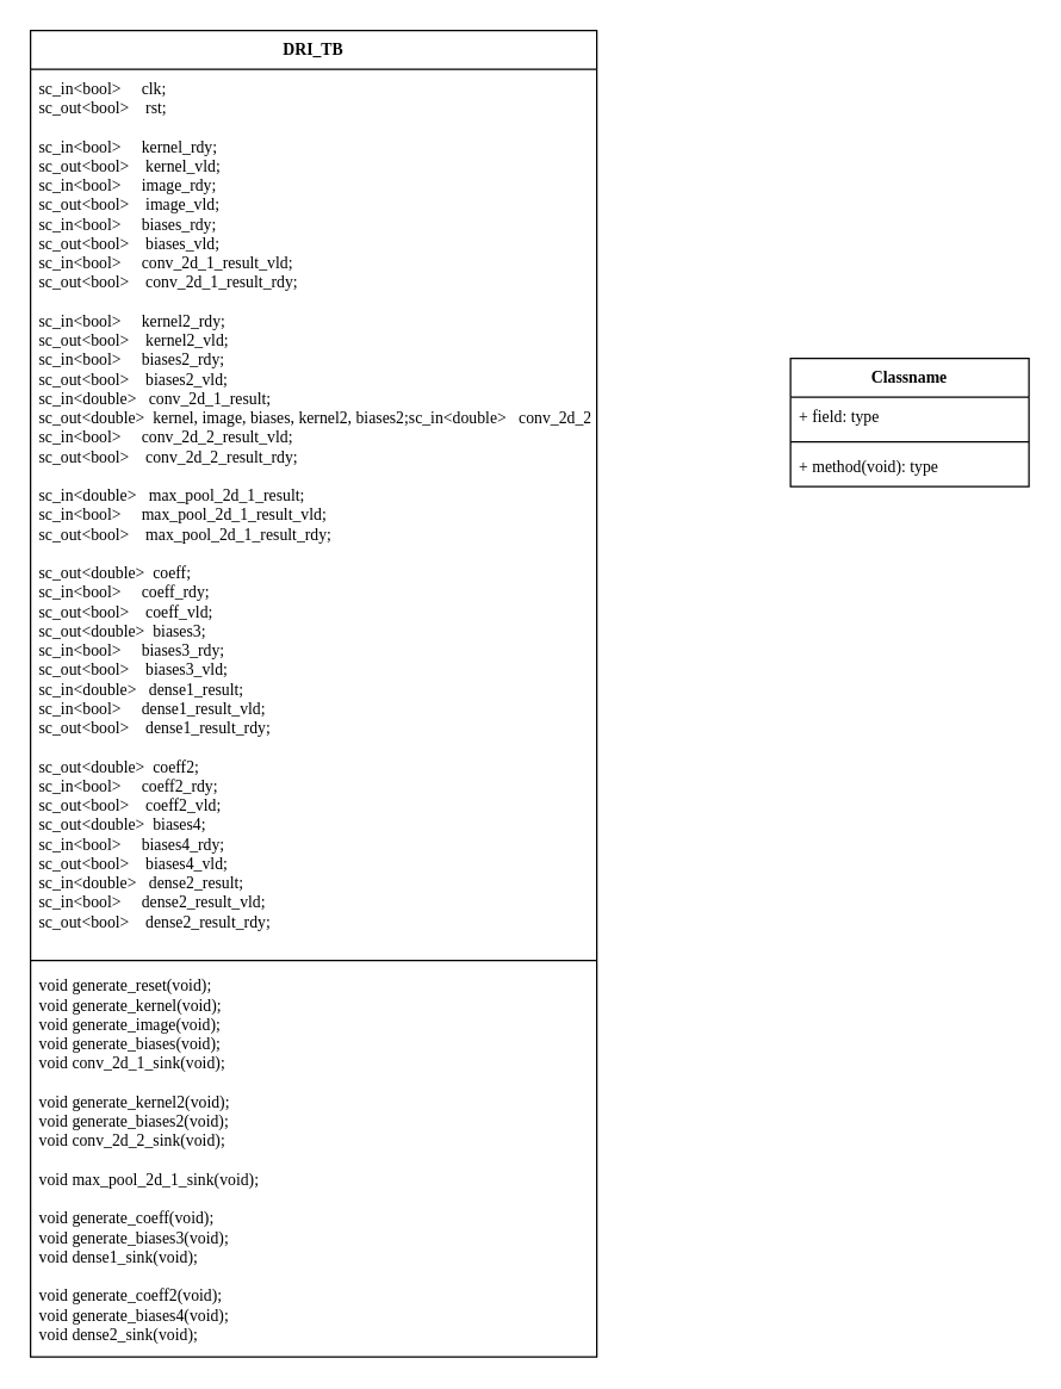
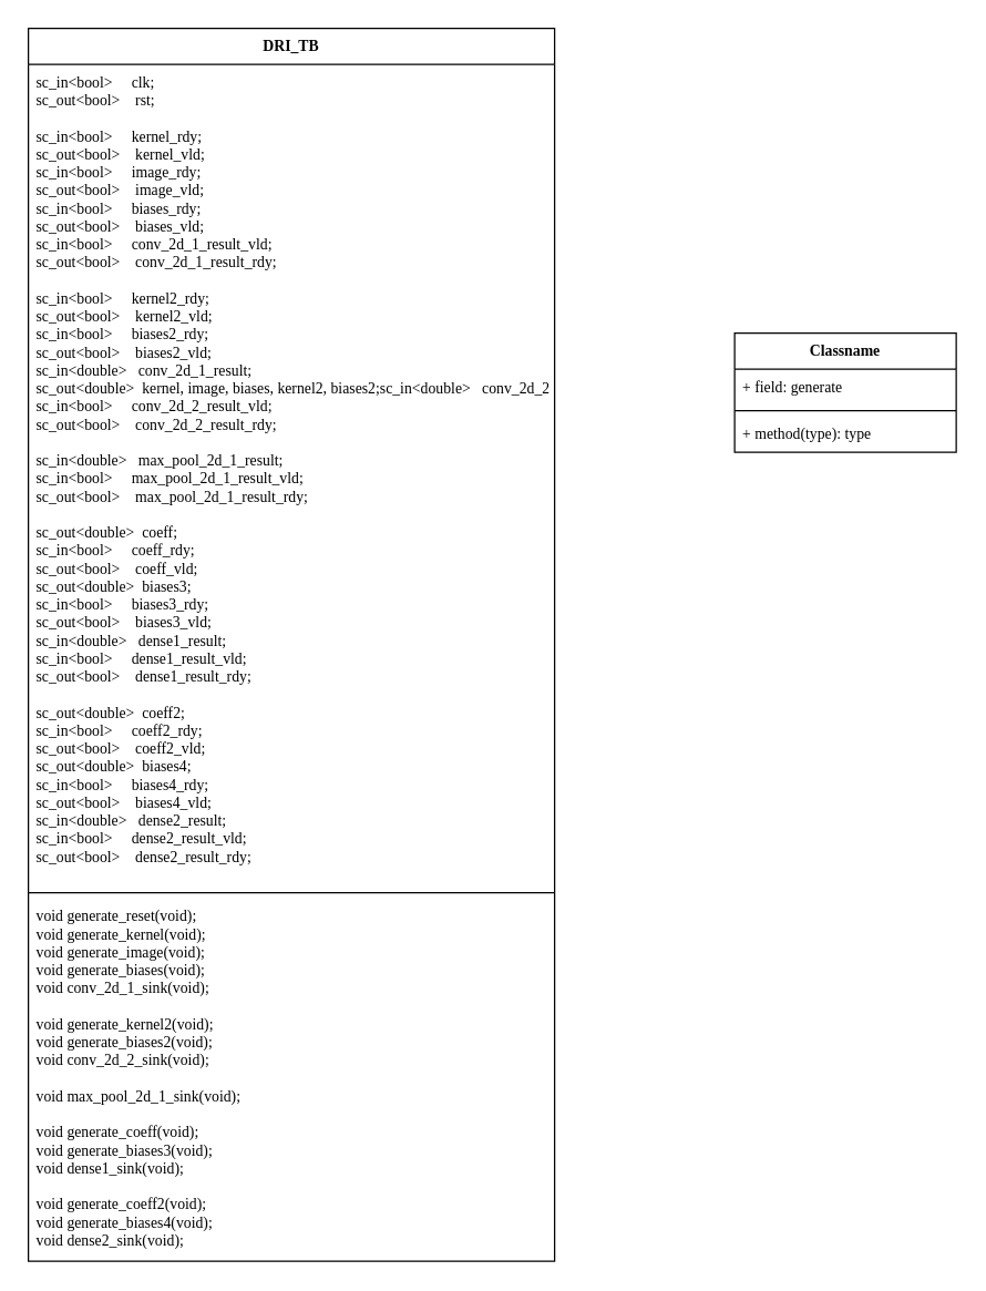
- <mxCell id="3" value="+ field: type" style="text;strokeColor=none;fillColor=none;align=left;verticalAlign=top;spacingLeft=4;spacingRight=4;overflow=hidden;rotatable=0;points=[[0,0.5],[1,0.5]];portConstraint=eastwest;fontFamily=Lucida Console;fontSize=11;" vertex="1" parent="2"><mxGeometry y="26" width="160" height="26" as="geometry" /></mxCell>
+ <mxCell id="3" value="+ field: generate" style="text;strokeColor=none;fillColor=none;align=left;verticalAlign=top;spacingLeft=4;spacingRight=4;overflow=hidden;rotatable=0;points=[[0,0.5],[1,0.5]];portConstraint=eastwest;fontFamily=Lucida Console;fontSize=11;" vertex="1" parent="2"><mxGeometry y="26" width="160" height="26" as="geometry" /></mxCell>
- <mxCell id="5" value="+ method(void): type" style="text;strokeColor=none;fillColor=none;align=left;verticalAlign=top;spacingLeft=4;spacingRight=4;overflow=hidden;rotatable=0;points=[[0,0.5],[1,0.5]];portConstraint=eastwest;fontFamily=Lucida Console;fontSize=11;" vertex="1" parent="2"><mxGeometry y="60" width="160" height="26" as="geometry" /></mxCell>
+ <mxCell id="5" value="+ method(type): type" style="text;strokeColor=none;fillColor=none;align=left;verticalAlign=top;spacingLeft=4;spacingRight=4;overflow=hidden;rotatable=0;points=[[0,0.5],[1,0.5]];portConstraint=eastwest;fontFamily=Lucida Console;fontSize=11;" vertex="1" parent="2"><mxGeometry y="60" width="160" height="26" as="geometry" /></mxCell>
